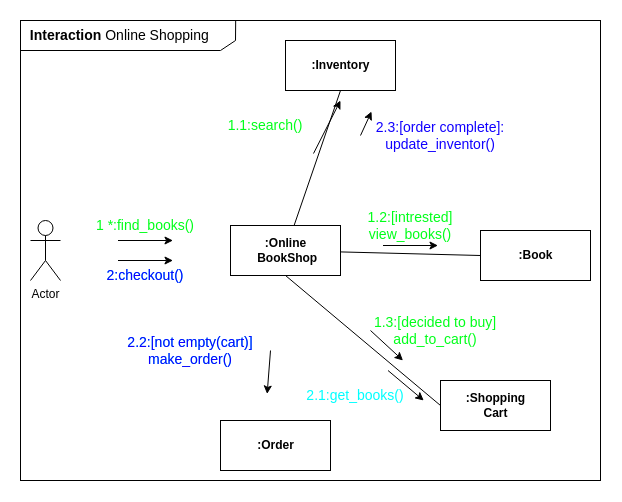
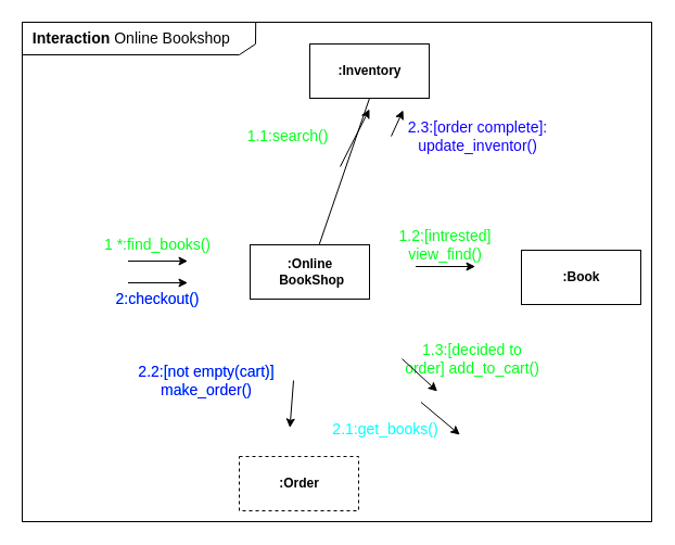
- <mxCell id="4" value="&lt;font style=&quot;font-size: 14px&quot;&gt;&lt;b&gt;&amp;nbsp; Interaction &lt;/b&gt;Online Shopping&lt;/font&gt;" style="text;html=1;strokeColor=none;fillColor=none;align=left;verticalAlign=middle;whiteSpace=wrap;rounded=0;" parent="1" vertex="1"><mxGeometry x="20" y="20" width="200" height="30" as="geometry" /></mxCell>
+ <mxCell id="4" value="&lt;font style=&quot;font-size: 14px&quot;&gt;&lt;b&gt;&amp;nbsp; Interaction &lt;/b&gt;Online Bookshop&lt;/font&gt;" style="text;html=1;strokeColor=none;fillColor=none;align=left;verticalAlign=middle;whiteSpace=wrap;rounded=0;" parent="1" vertex="1"><mxGeometry x="20" y="20" width="200" height="30" as="geometry" /></mxCell>
- <mxCell id="20" value="&lt;font style=&quot;font-size: 14px&quot;&gt;2.3:[order complete]:&lt;br&gt;update_inventor()&lt;/font&gt;" style="text;html=1;strokeColor=none;fillColor=none;align=center;verticalAlign=middle;whiteSpace=wrap;rounded=0;fontColor=#1100FF;" parent="1" vertex="1"><mxGeometry x="360" y="110" width="160" height="50" as="geometry" /></mxCell>
+ <mxCell id="20" value="&lt;font style=&quot;font-size: 14px&quot;&gt;2.3:[order complete]:&lt;br&gt;update_inventor()&lt;/font&gt;" style="text;html=1;strokeColor=none;fillColor=none;align=center;verticalAlign=middle;whiteSpace=wrap;rounded=0;fontColor=#1100FF;" parent="1" vertex="1"><mxGeometry x="360" y="100" width="160" height="50" as="geometry" /></mxCell>
- <mxCell id="22" value="&lt;font style=&quot;font-size: 14px&quot;&gt;1.2:[intrested] view_books()&lt;/font&gt;" style="text;html=1;strokeColor=none;fillColor=none;align=center;verticalAlign=middle;whiteSpace=wrap;rounded=0;fontColor=#00FF1A;" parent="1" vertex="1"><mxGeometry x="355" y="205" width="110" height="40" as="geometry" /></mxCell>
+ <mxCell id="22" value="&lt;font style=&quot;font-size: 14px&quot;&gt;1.2:[intrested] view_find()&lt;/font&gt;" style="text;html=1;strokeColor=none;fillColor=none;align=center;verticalAlign=middle;whiteSpace=wrap;rounded=0;fontColor=#00FF1A;" parent="1" vertex="1"><mxGeometry x="355" y="205" width="110" height="40" as="geometry" /></mxCell>
- <mxCell id="5" value="Actor" style="shape=umlActor;verticalLabelPosition=bottom;verticalAlign=top;html=1;" parent="1" vertex="1"><mxGeometry x="30" y="220" width="30" height="60" as="geometry" /></mxCell>
- <mxCell id="7" style="edgeStyle=none;rounded=0;orthogonalLoop=1;jettySize=auto;html=1;entryX=0;entryY=0.5;entryDx=0;entryDy=0;endArrow=none;endFill=0;" parent="1" source="9" target="12" edge="1"><mxGeometry relative="1" as="geometry" /></mxCell>
- <mxCell id="24" value="&lt;font style=&quot;font-size: 14px&quot;&gt;1.3:[decided to buy] add_to_cart()&lt;/font&gt;" style="text;html=1;strokeColor=none;fillColor=none;align=center;verticalAlign=middle;whiteSpace=wrap;rounded=0;fontColor=#00FF1A;" parent="1" vertex="1"><mxGeometry x="370" y="300" width="130" height="60" as="geometry" /></mxCell>
+ <mxCell id="24" value="&lt;font style=&quot;font-size: 14px&quot;&gt;1.3:[decided to order] add_to_cart()&lt;/font&gt;" style="text;html=1;strokeColor=none;fillColor=none;align=center;verticalAlign=middle;whiteSpace=wrap;rounded=0;fontColor=#00FF1A;" parent="1" vertex="1"><mxGeometry x="370" y="300" width="130" height="60" as="geometry" /></mxCell>
- <mxCell id="8" style="edgeStyle=none;rounded=0;orthogonalLoop=1;jettySize=auto;html=1;exitX=0.5;exitY=1;exitDx=0;exitDy=0;entryX=0;entryY=0.5;entryDx=0;entryDy=0;endArrow=none;endFill=0;" parent="1" source="9" target="11" edge="1"><mxGeometry relative="1" as="geometry" /></mxCell>
- <mxCell id="11" value="&lt;b&gt;:Shopping&lt;br&gt;Cart&lt;br&gt;&lt;/b&gt;" style="html=1;align=center;" parent="1" vertex="1"><mxGeometry x="440" y="380" width="110" height="50" as="geometry" /></mxCell>
- <mxCell id="10" value="&lt;b&gt;:Order&lt;/b&gt;" style="html=1;align=center;" parent="1" vertex="1"><mxGeometry x="220" y="420" width="110" height="50" as="geometry" /></mxCell>
+ <mxCell id="10" value="&lt;b&gt;:Order&lt;/b&gt;" style="html=1;align=center;dashed=1;" parent="1" vertex="1"><mxGeometry x="220" y="420" width="110" height="50" as="geometry" /></mxCell>
